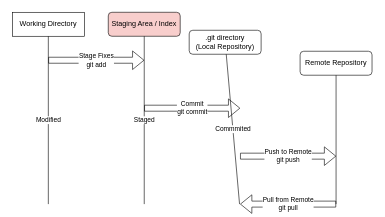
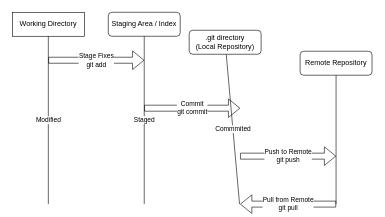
- <mxCell id="3" value="Staging Area / Index" style="rounded=1;whiteSpace=wrap;html=1;fontSize=12;glass=0;strokeWidth=1;shadow=0;fillColor=#f8cecc;" vertex="1" parent="1"><mxGeometry x="180" y="20" width="120" height="40" as="geometry" /></mxCell>
+ <mxCell id="3" value="Staging Area / Index" style="rounded=1;whiteSpace=wrap;html=1;fontSize=12;glass=0;strokeWidth=1;shadow=0;" vertex="1" parent="1"><mxGeometry x="180" y="20" width="120" height="40" as="geometry" /></mxCell>
